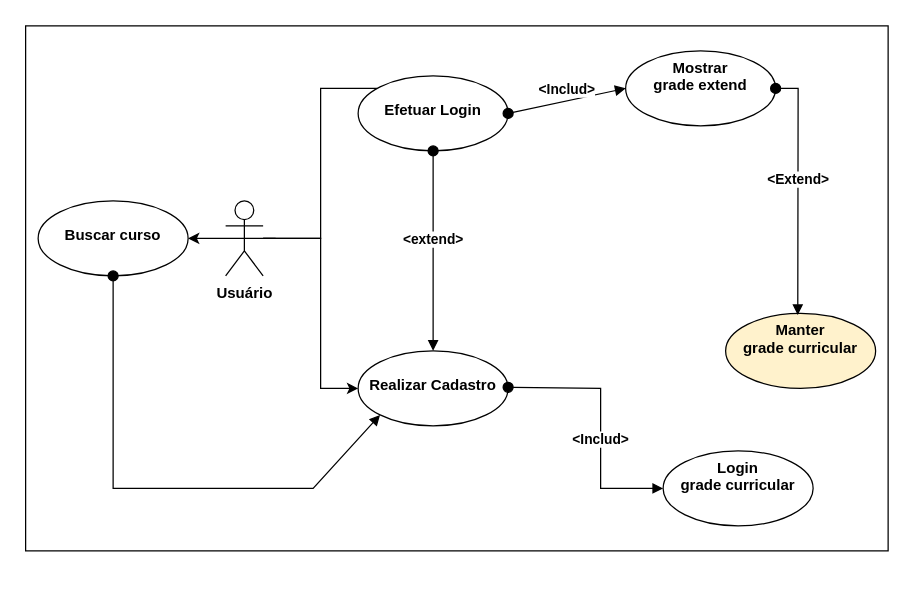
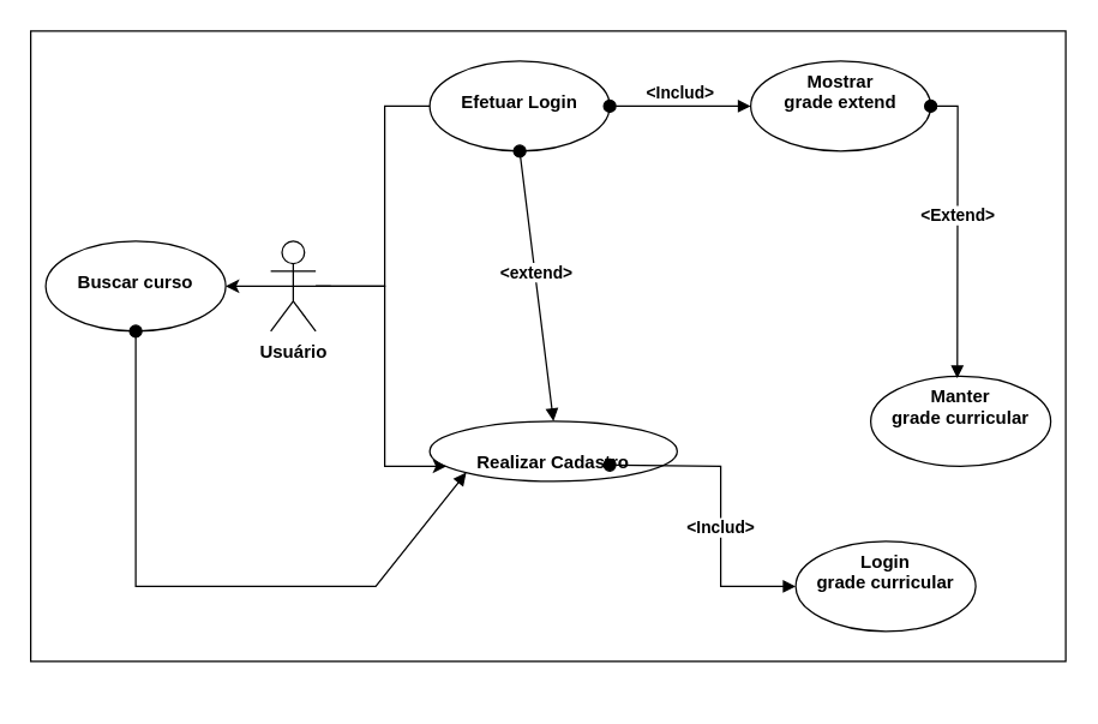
- <mxCell id="6" value="&lt;br&gt;&lt;b&gt;Efetuar Login&lt;/b&gt;" style="ellipse;whiteSpace=wrap;html=1;verticalAlign=top;" parent="2" vertex="1"><mxGeometry x="256" y="20" width="120" height="60" as="geometry" /></mxCell>
+ <mxCell id="6" value="&lt;br&gt;&lt;b&gt;Efetuar Login&lt;/b&gt;" style="ellipse;whiteSpace=wrap;html=1;verticalAlign=top;" parent="2" vertex="1"><mxGeometry x="256" width="120" height="60" as="geometry" /></mxCell>
- <mxCell id="15" value="&lt;b&gt;Manter&lt;br&gt;grade curricular&lt;/b&gt;" style="ellipse;whiteSpace=wrap;html=1;verticalAlign=top;fillColor=#fff2cc;" parent="2" vertex="1"><mxGeometry x="550" y="210" width="120" height="60" as="geometry" /></mxCell>
+ <mxCell id="15" value="&lt;b&gt;Manter&lt;br&gt;grade curricular&lt;/b&gt;" style="ellipse;whiteSpace=wrap;html=1;verticalAlign=top;" parent="2" vertex="1"><mxGeometry x="550" y="210" width="120" height="60" as="geometry" /></mxCell>
- <mxCell id="8" value="&lt;b&gt;&lt;br&gt;Realizar Cadastro&lt;/b&gt;" style="ellipse;whiteSpace=wrap;html=1;verticalAlign=top;" parent="2" vertex="1"><mxGeometry x="256" y="240" width="120" height="60" as="geometry" /></mxCell>
+ <mxCell id="8" value="&lt;b&gt;&lt;br&gt;Realizar Cadastro&lt;/b&gt;" style="ellipse;whiteSpace=wrap;html=1;verticalAlign=top;" parent="2" vertex="1"><mxGeometry x="256" y="240" width="165" height="40" as="geometry" /></mxCell>
